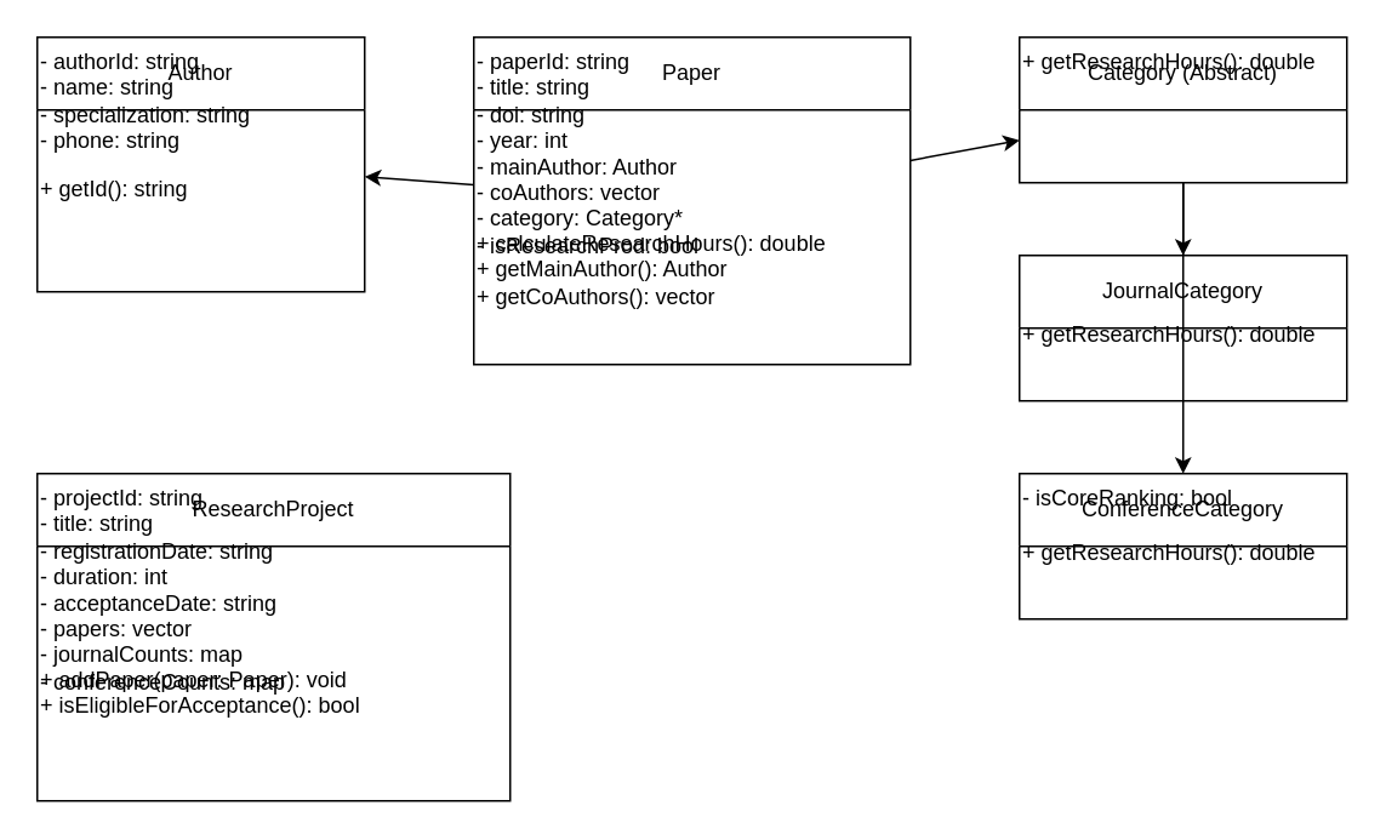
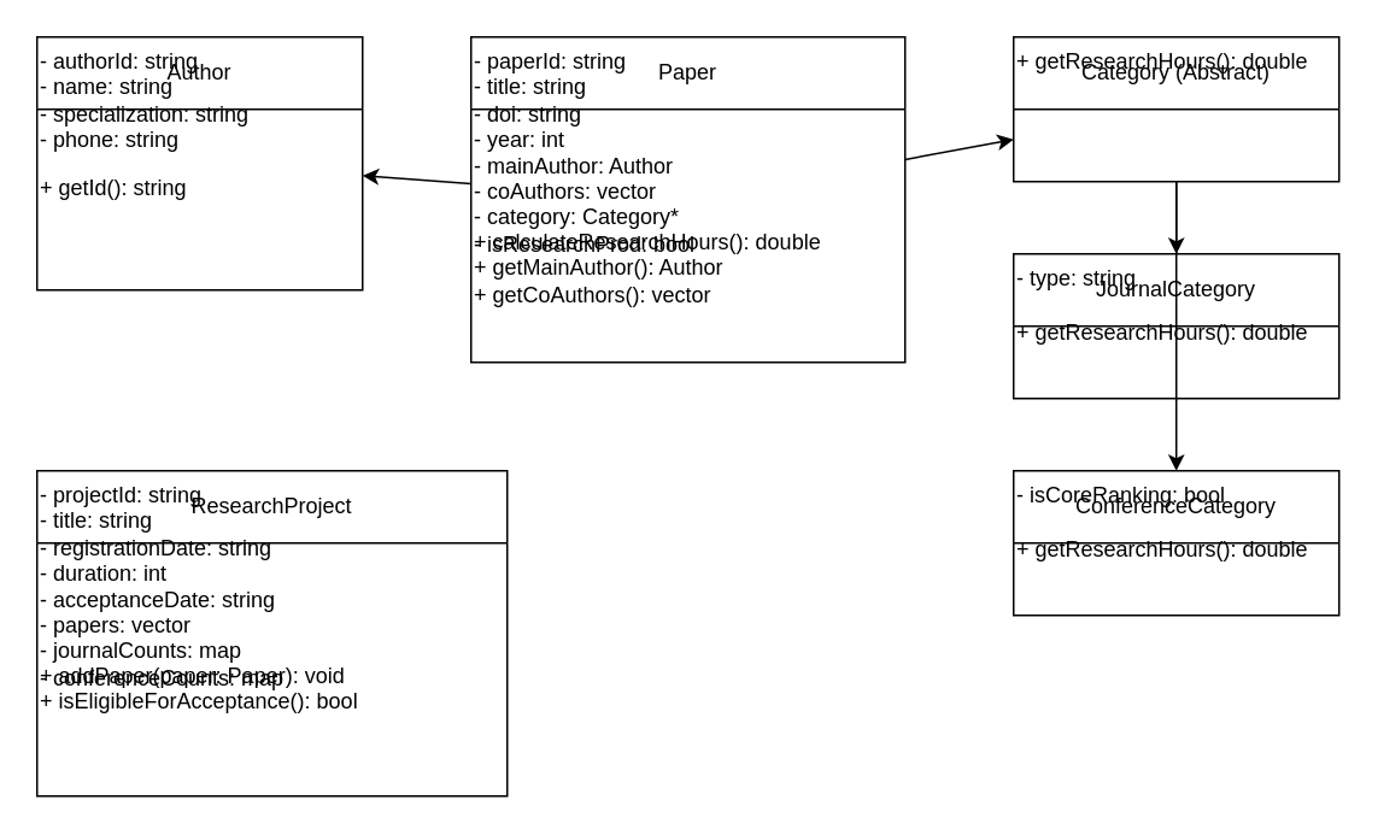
+ <mxCell id="11" value="- type: string" style="text;html=1;whiteSpace=wrap;html=1;" vertex="1" parent="10"><mxGeometry x="0" y="0" width="180" height="30" as="geometry" /></mxCell>
